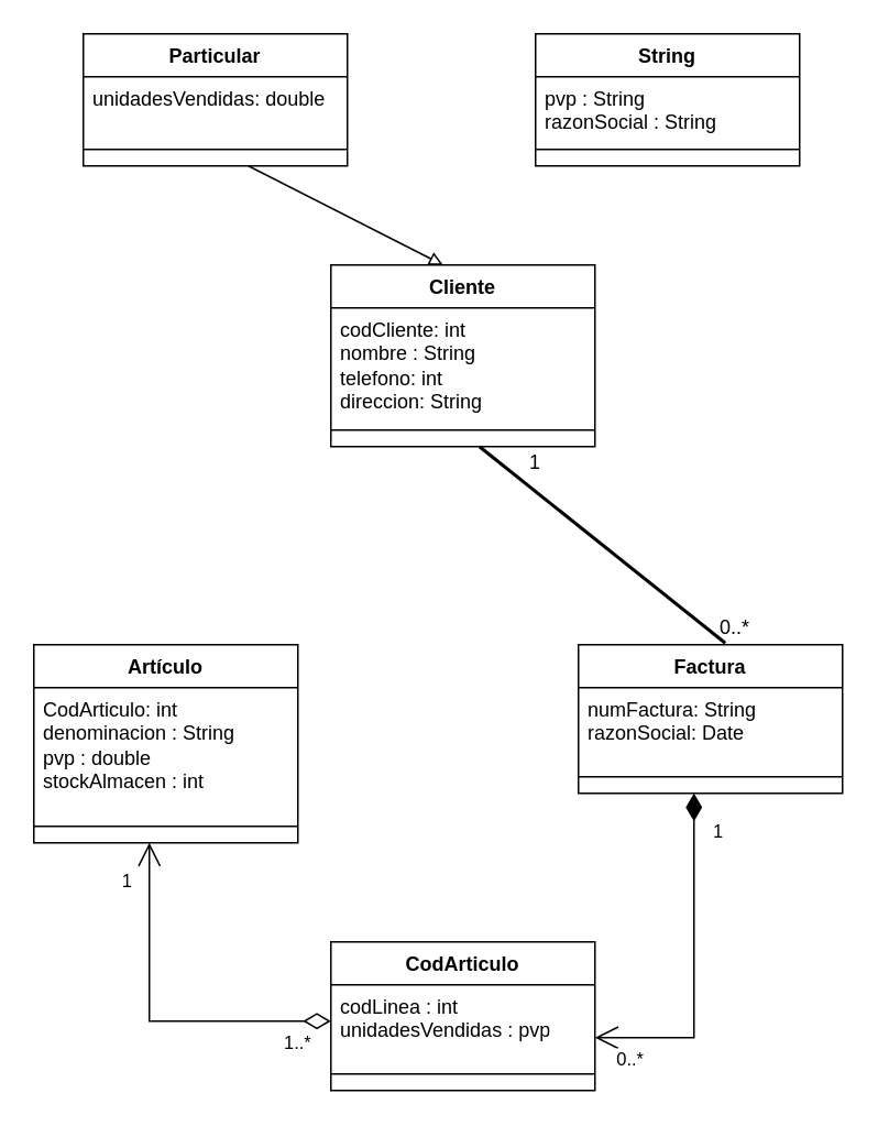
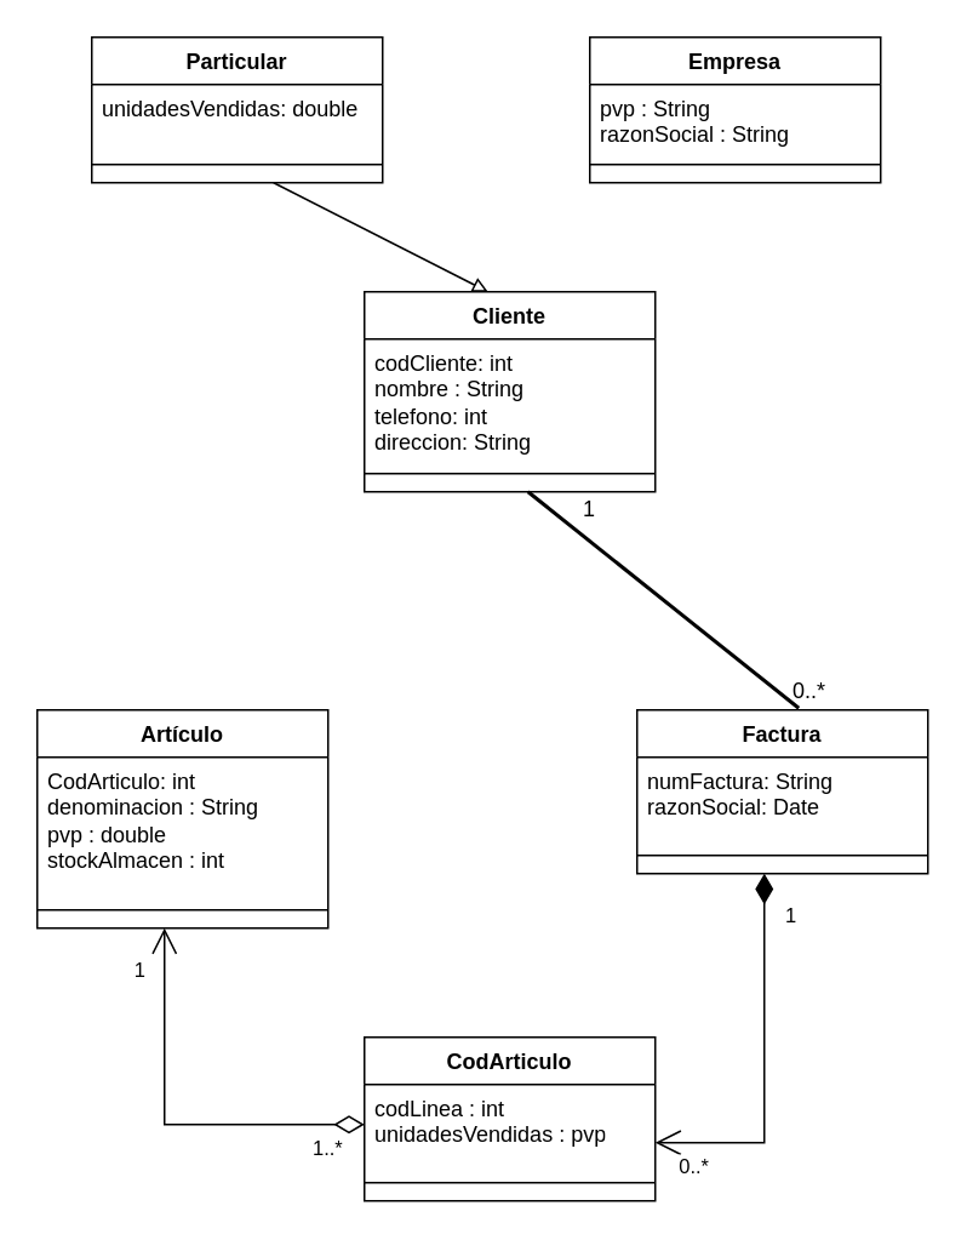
- <mxCell id="8" value="String" style="swimlane;fontStyle=1;align=center;verticalAlign=top;childLayout=stackLayout;horizontal=1;startSize=26;horizontalStack=0;resizeParent=1;resizeParentMax=0;resizeLast=0;collapsible=1;marginBottom=0;whiteSpace=wrap;html=1;" parent="1" vertex="1"><mxGeometry x="324" y="20" width="160" height="80" as="geometry" /></mxCell>
+ <mxCell id="8" value="Empresa" style="swimlane;fontStyle=1;align=center;verticalAlign=top;childLayout=stackLayout;horizontal=1;startSize=26;horizontalStack=0;resizeParent=1;resizeParentMax=0;resizeLast=0;collapsible=1;marginBottom=0;whiteSpace=wrap;html=1;" parent="1" vertex="1"><mxGeometry x="324" y="20" width="160" height="80" as="geometry" /></mxCell>
